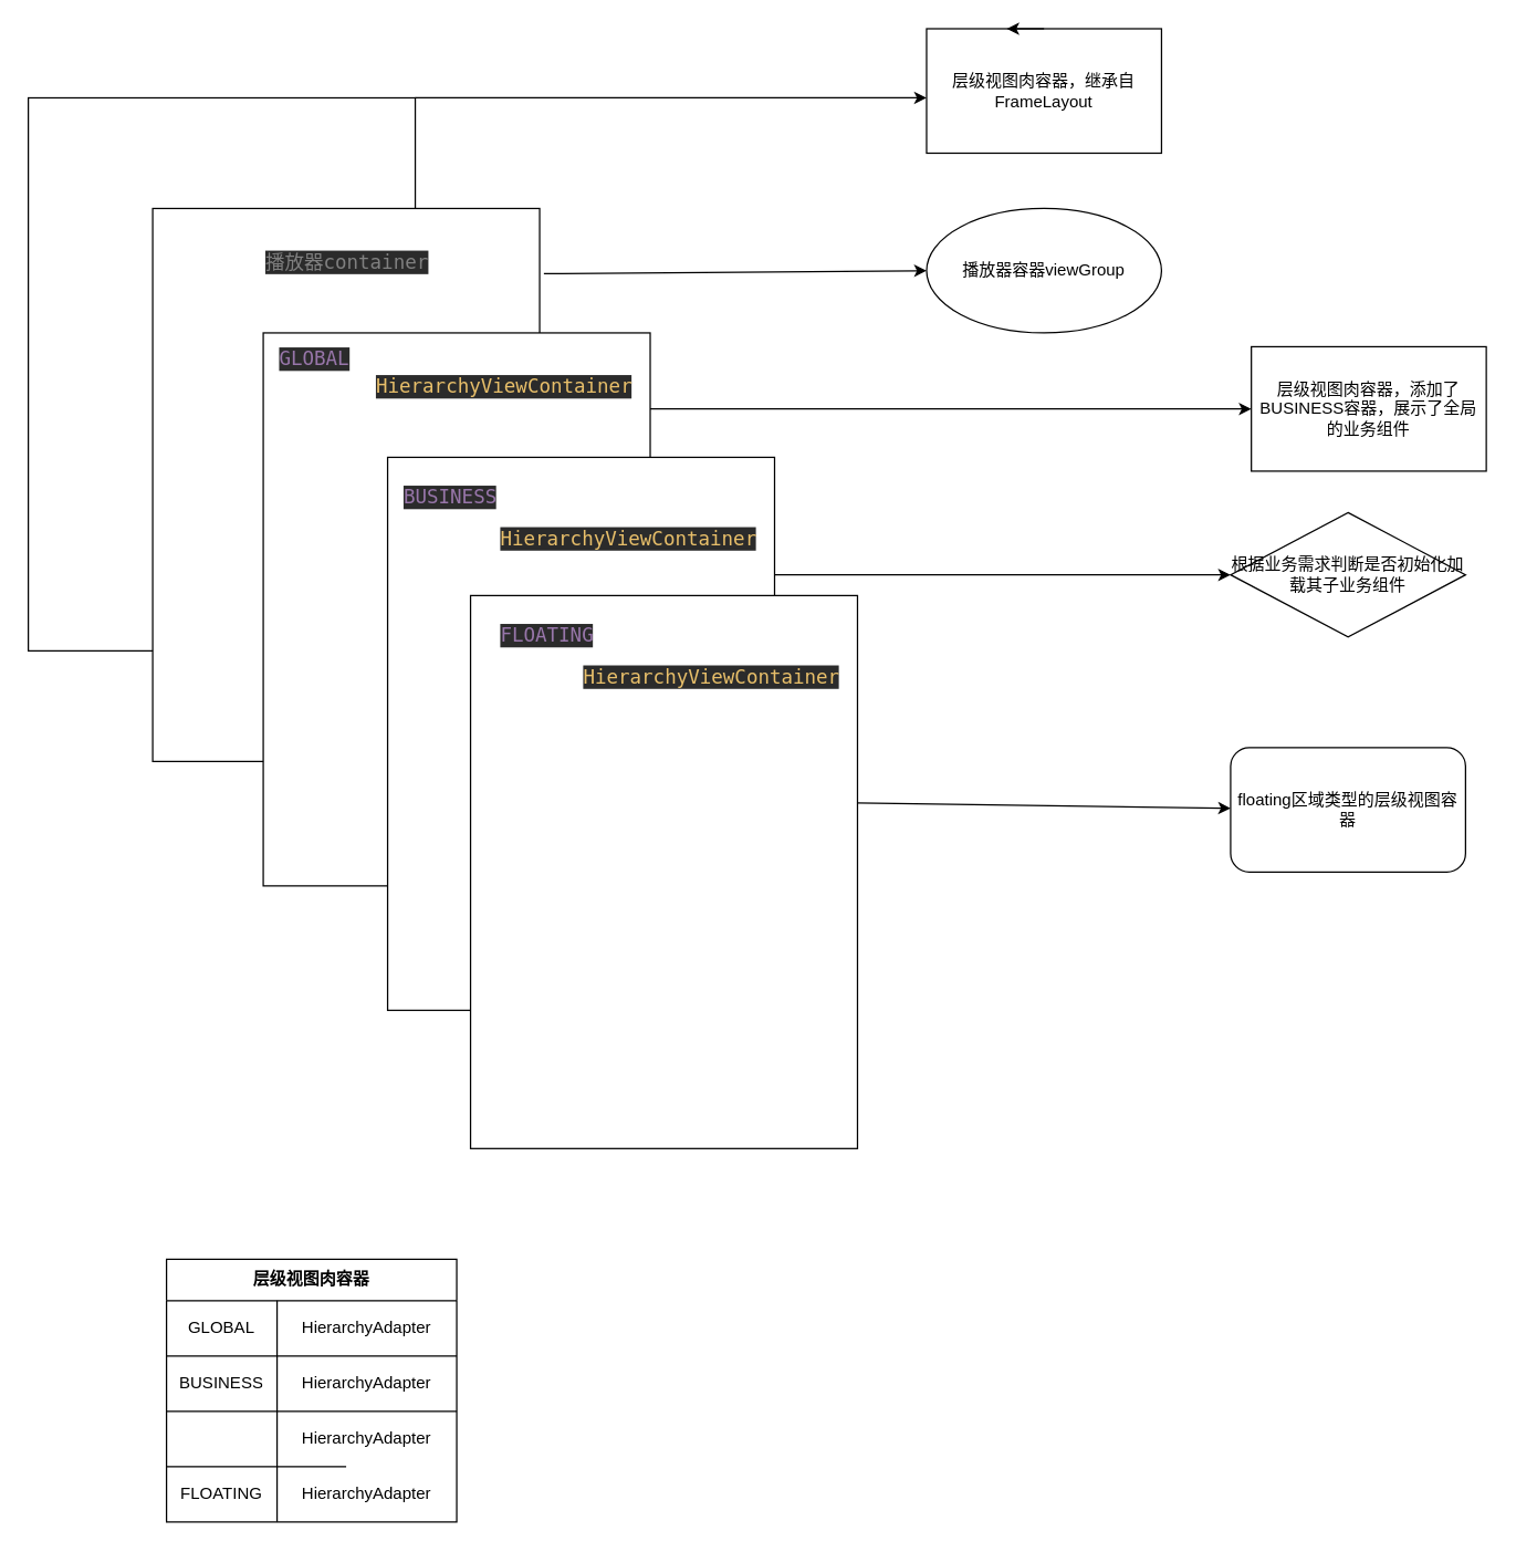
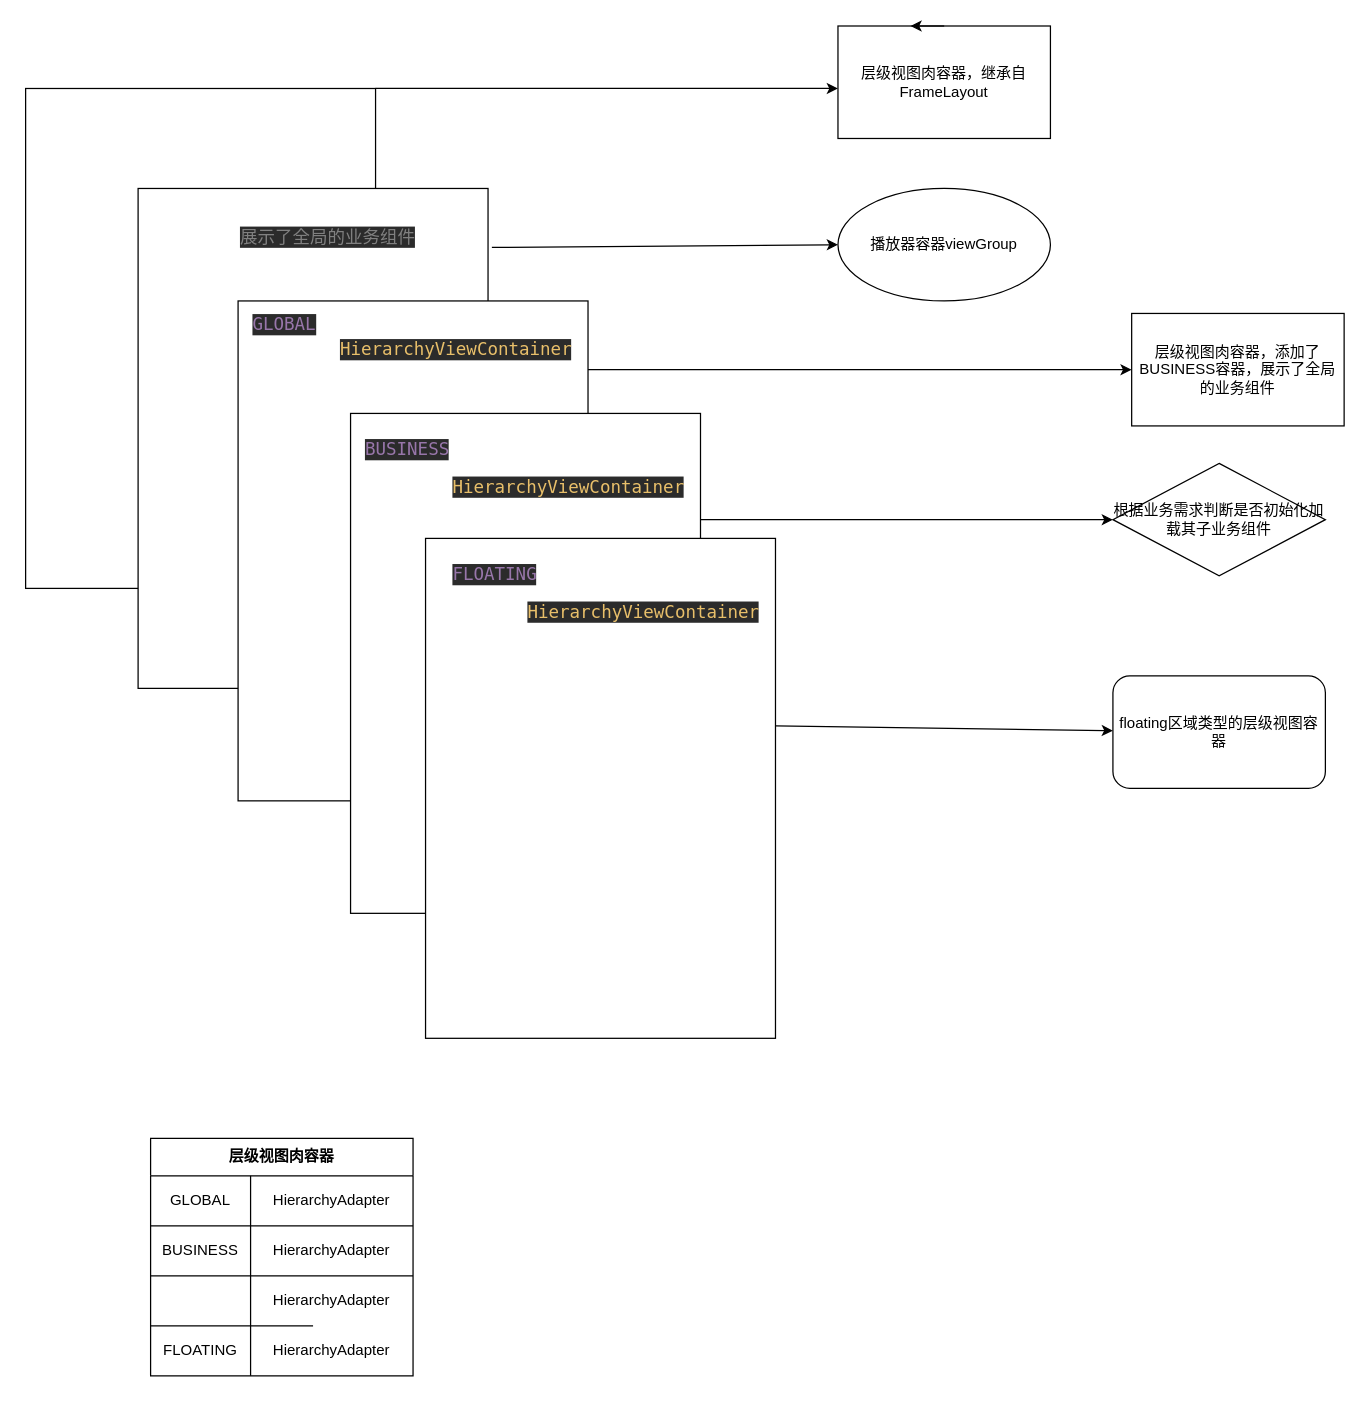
- <mxCell id="5" value="&lt;pre style=&quot;background-color: #2b2b2b ; color: #a9b7c6 ; font-family: &amp;quot;menlo&amp;quot; , monospace ; font-size: 10.5pt&quot;&gt;&lt;span style=&quot;color: #808080&quot;&gt;播放器container&lt;/span&gt;&lt;/pre&gt;" style="text;whiteSpace=wrap;html=1;" parent="1" vertex="1"><mxGeometry x="190" y="160" width="140" height="60" as="geometry" /></mxCell>
+ <mxCell id="5" value="&lt;pre style=&quot;background-color: #2b2b2b ; color: #a9b7c6 ; font-family: &amp;quot;menlo&amp;quot; , monospace ; font-size: 10.5pt&quot;&gt;&lt;span style=&quot;color: #808080&quot;&gt;展示了全局的业务组件&lt;/span&gt;&lt;/pre&gt;" style="text;whiteSpace=wrap;html=1;" parent="1" vertex="1"><mxGeometry x="190" y="160" width="140" height="60" as="geometry" /></mxCell>
